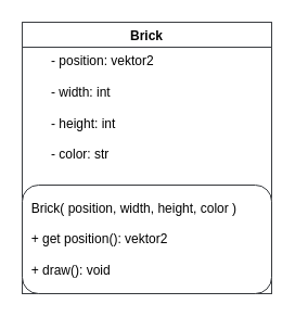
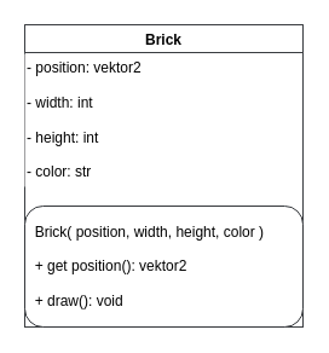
- <mxCell id="4" value="&lt;font color=&quot;#000000&quot;&gt;- position: vektor2&lt;br&gt;&lt;br&gt;- width: int&lt;br&gt;&lt;br&gt;- height: int&lt;br&gt;&lt;br&gt;- color: str&lt;/font&gt;" style="text;html=1;align=left;verticalAlign=middle;resizable=0;points=[];autosize=1;strokeColor=none;fillColor=#FFFFFF;fontColor=#FFFFFF;" vertex="1" parent="3"><mxGeometry x="25" y="24" width="120" height="110" as="geometry" /></mxCell>
+ <mxCell id="4" value="&lt;font color=&quot;#000000&quot;&gt;- position: vektor2&lt;br&gt;&lt;br&gt;- width: int&lt;br&gt;&lt;br&gt;- height: int&lt;br&gt;&lt;br&gt;- color: str&lt;/font&gt;" style="text;html=1;align=left;verticalAlign=middle;resizable=0;points=[];autosize=1;strokeColor=none;fillColor=#FFFFFF;fontColor=#FFFFFF;" vertex="1" parent="3"><mxGeometry y="24" width="120" height="110" as="geometry" /></mxCell>
